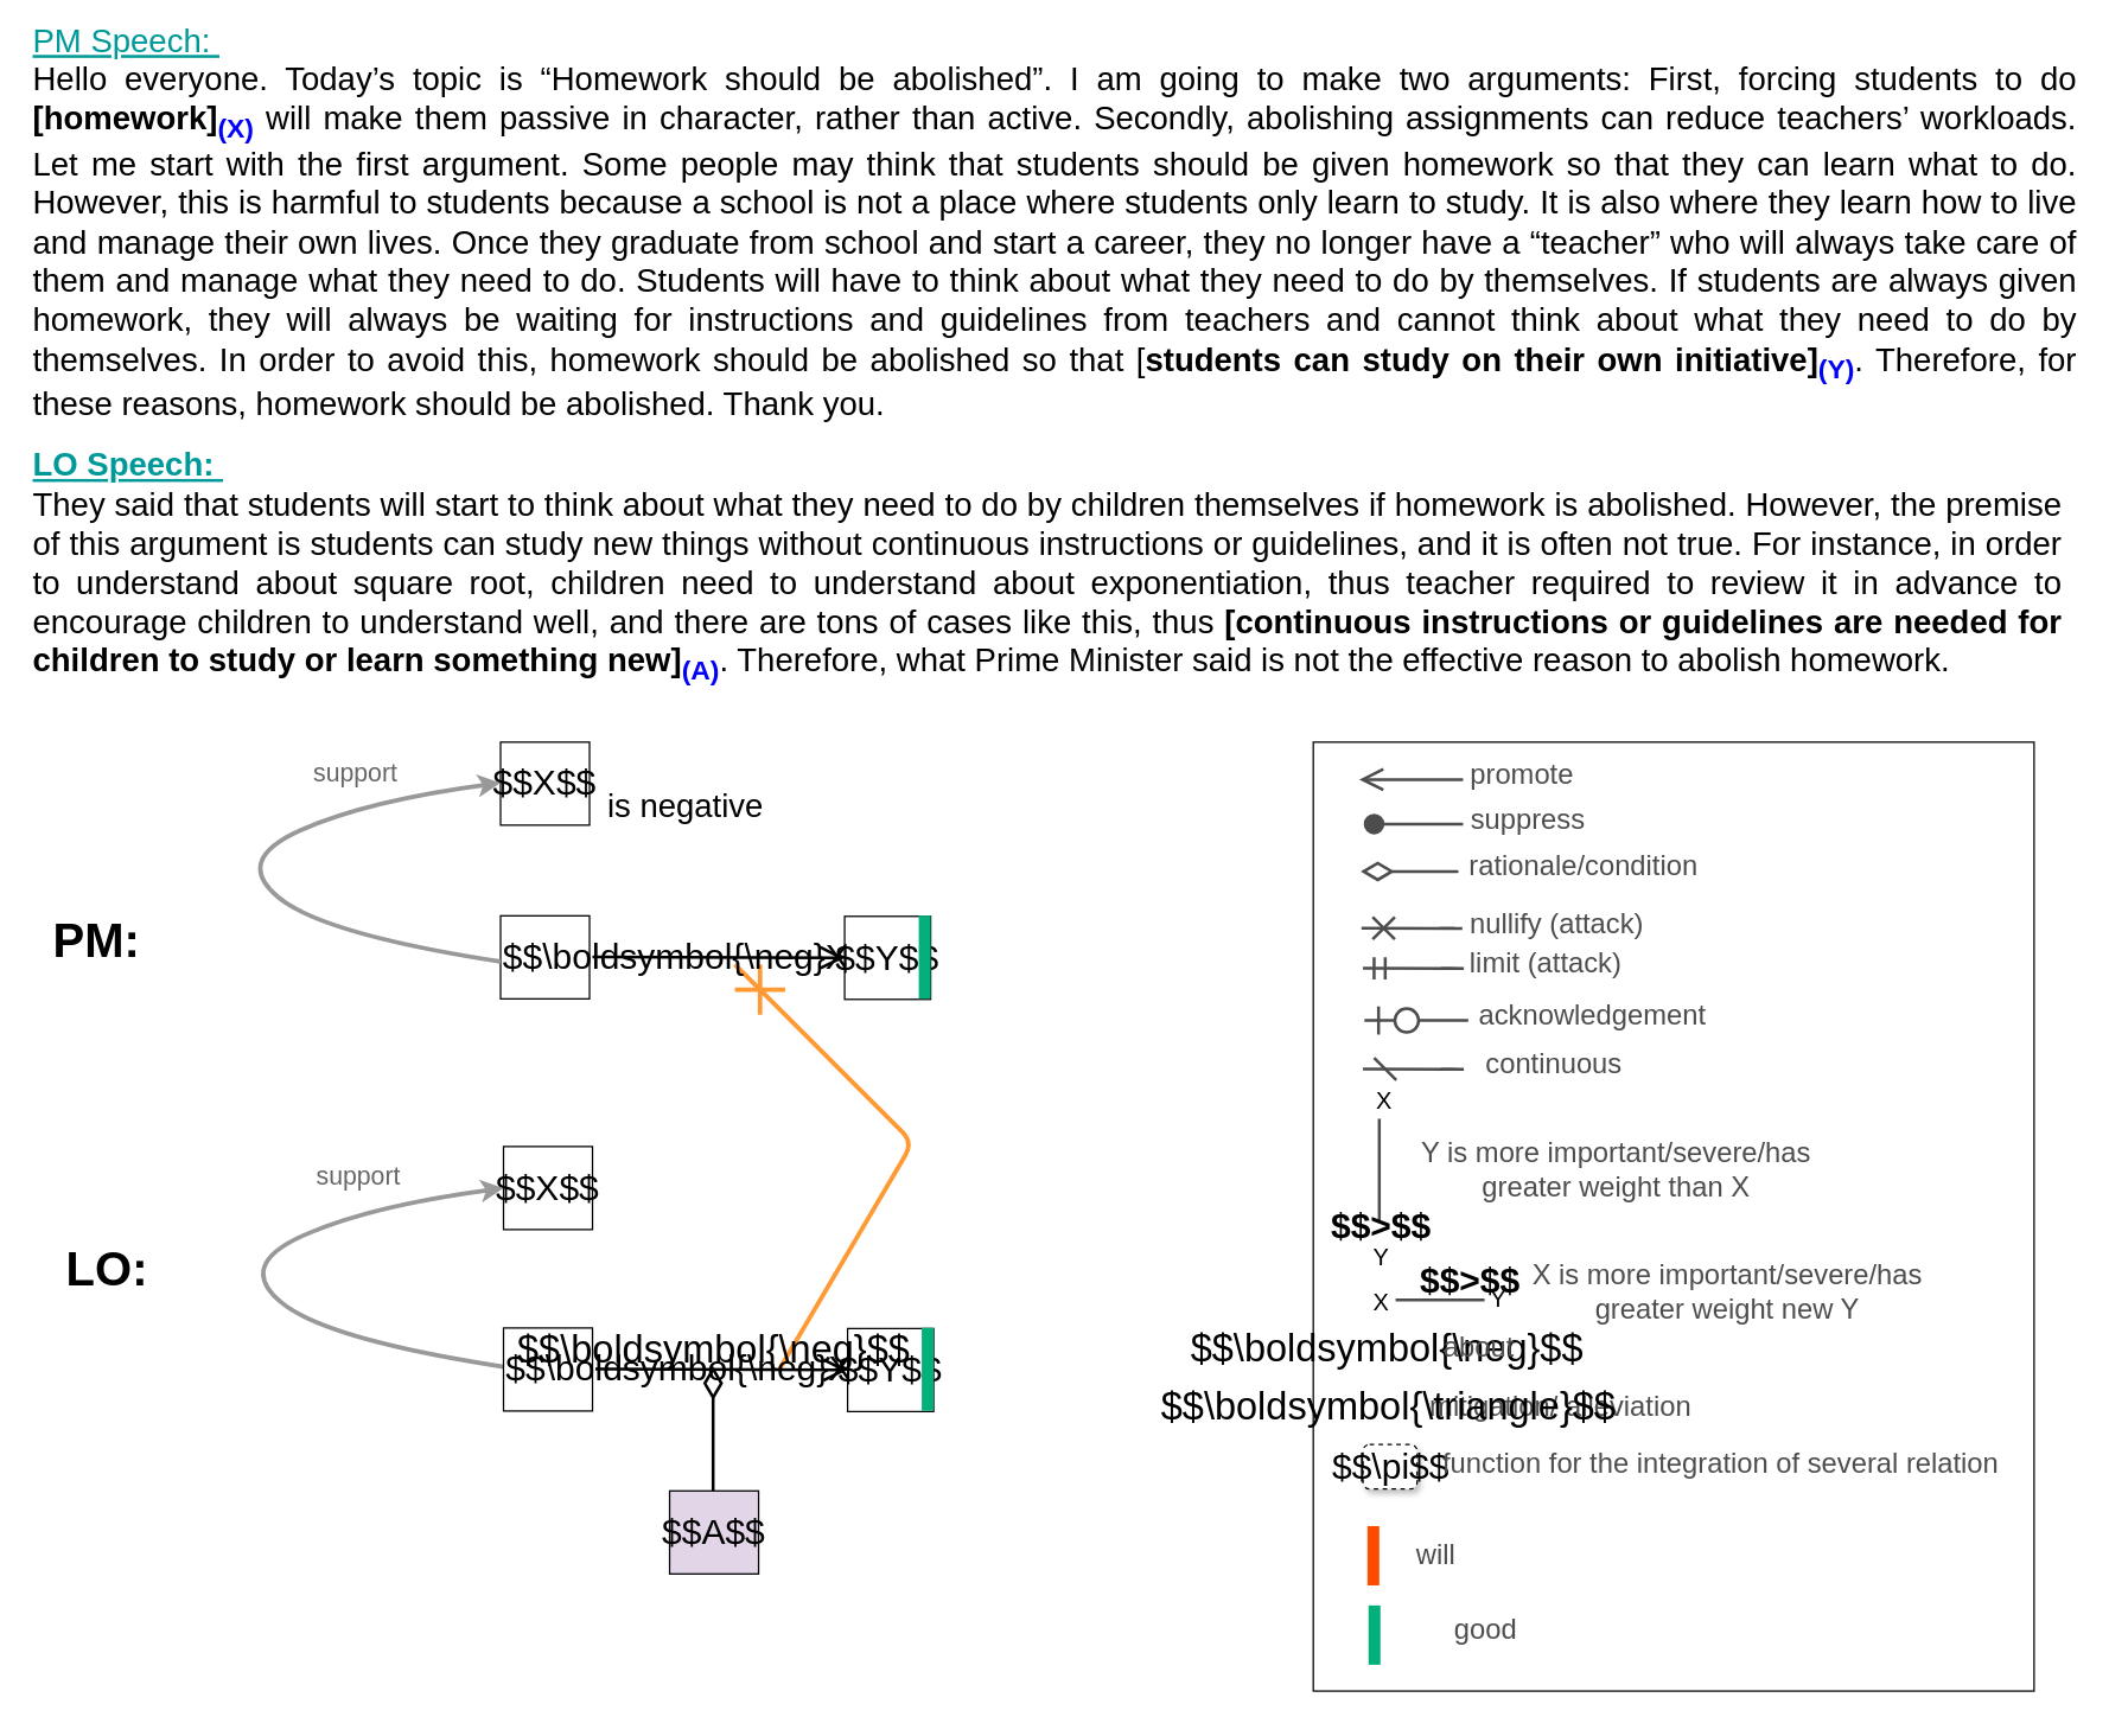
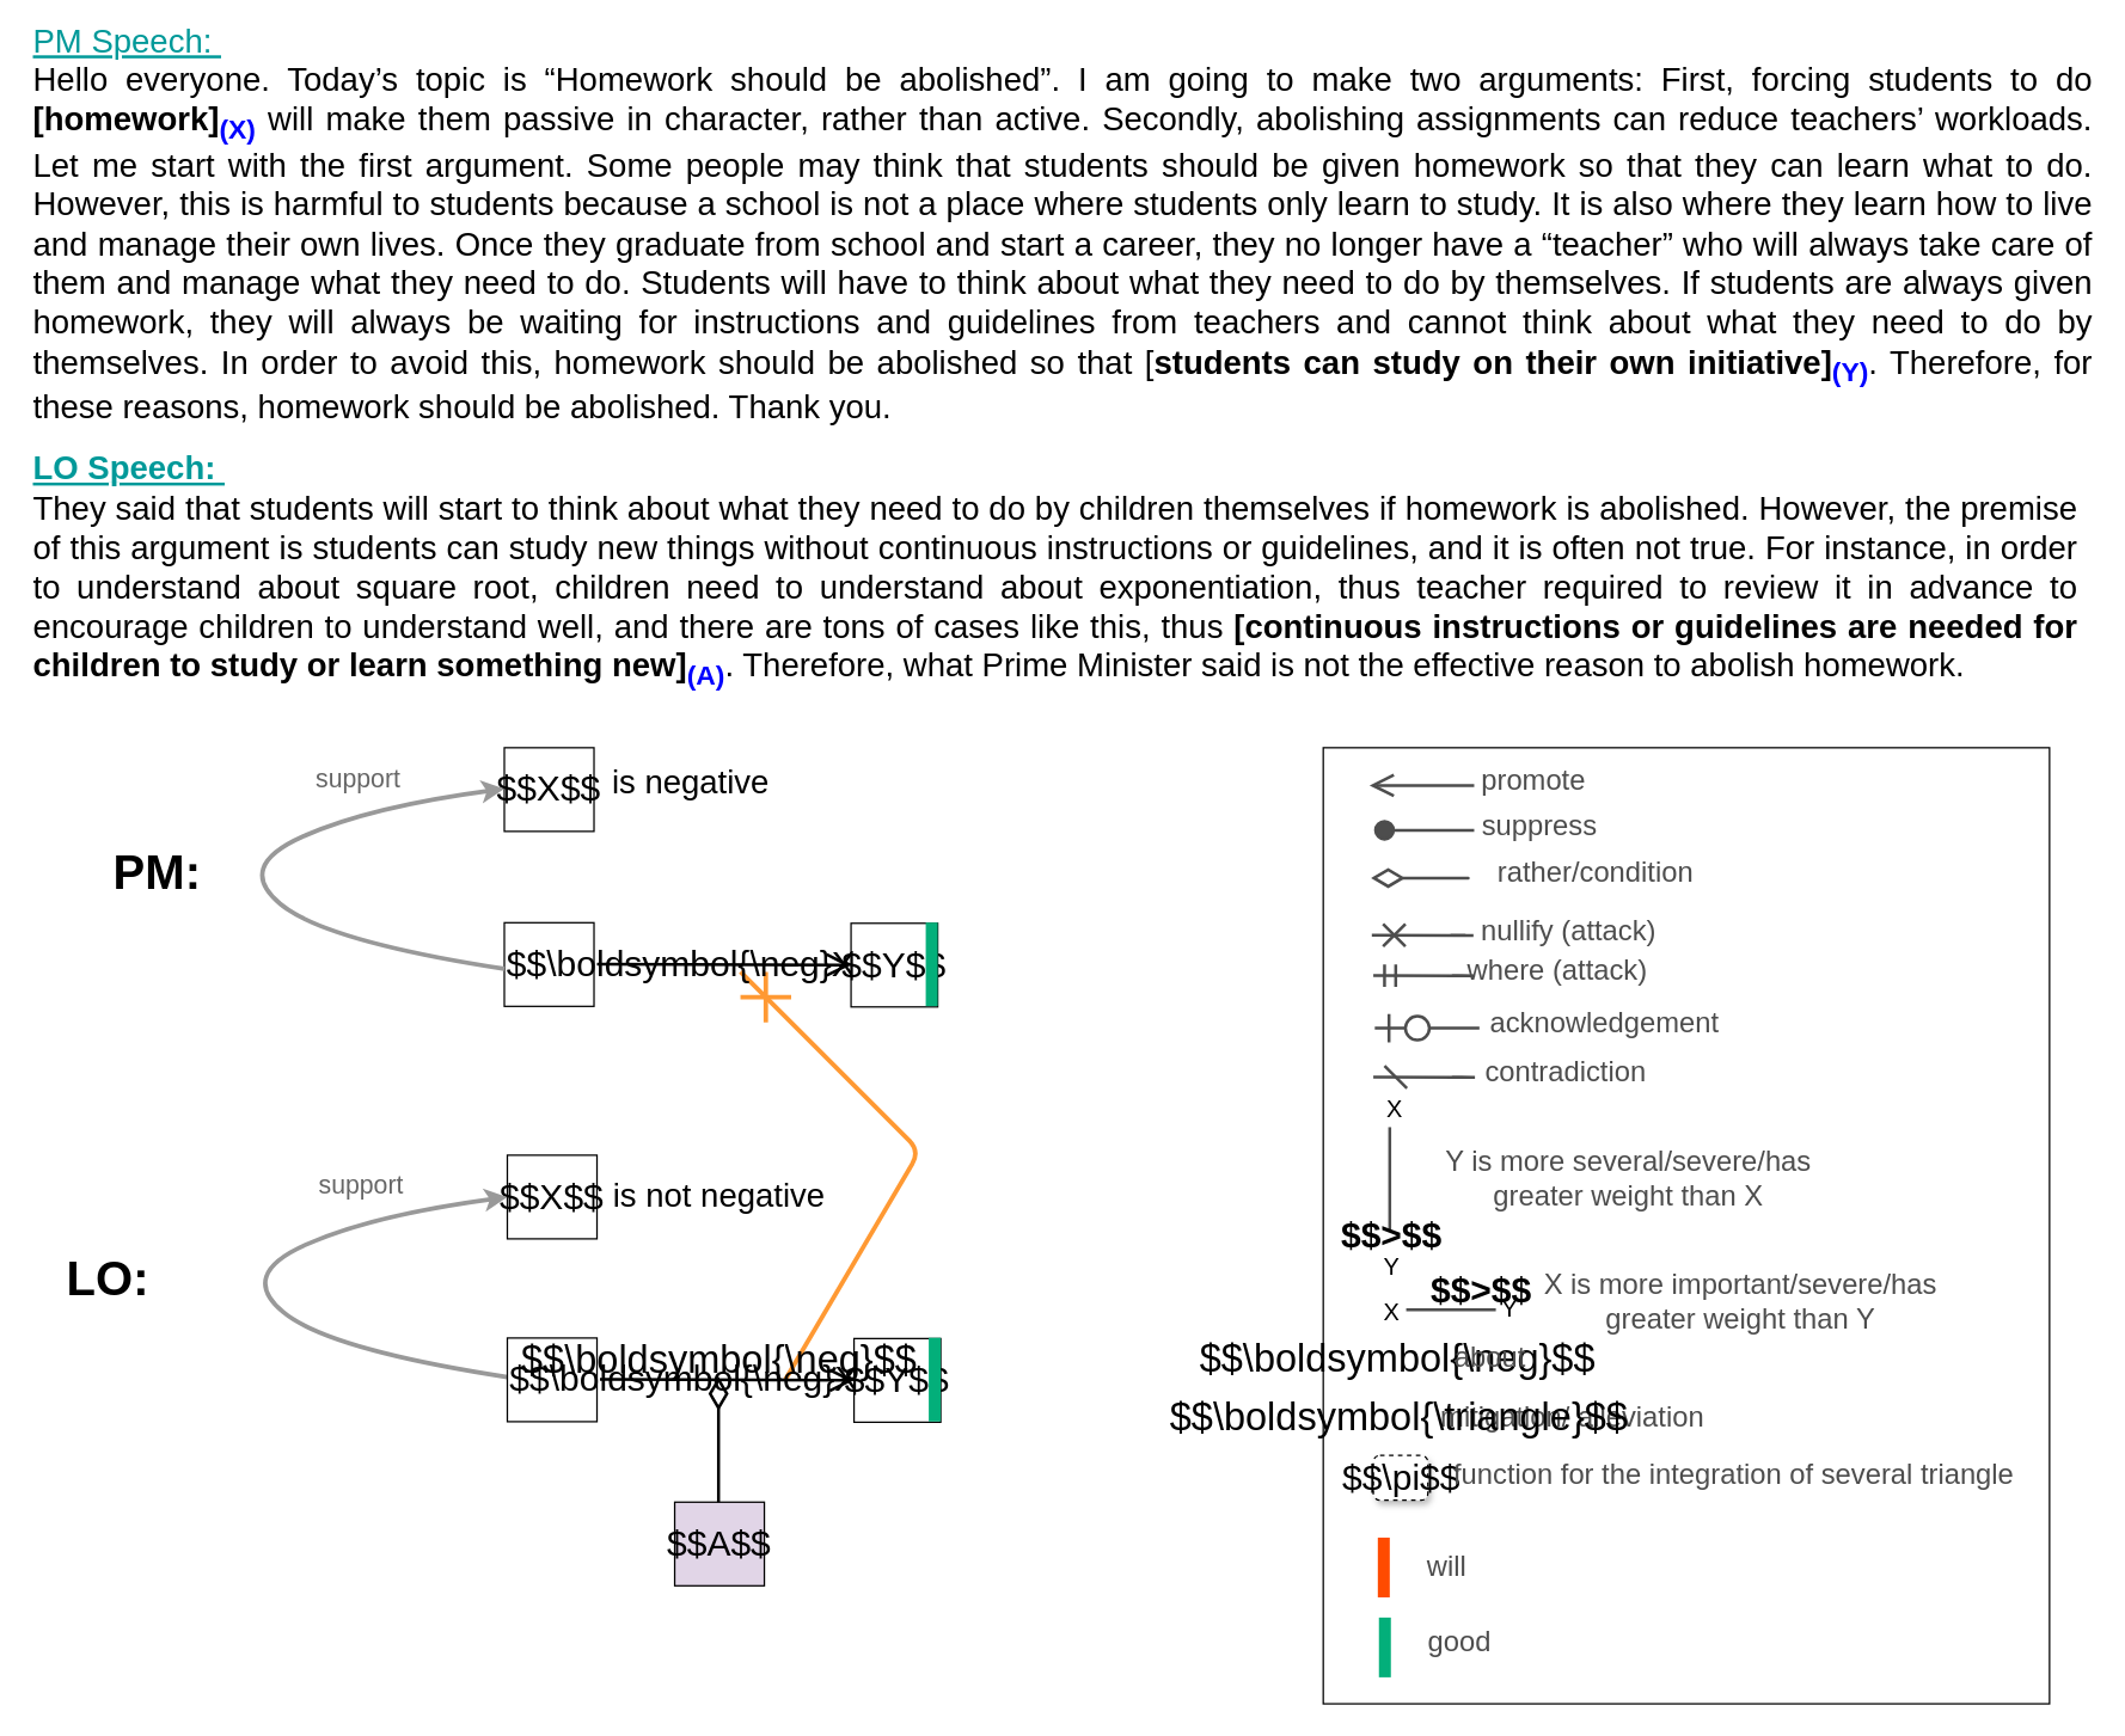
- <mxCell id="6" value="&lt;font style=&quot;font-size: 22px&quot;&gt;is negative&lt;/font&gt;" style="text;html=1;strokeColor=none;fillColor=none;align=center;verticalAlign=middle;whiteSpace=wrap;rounded=0;" parent="1" vertex="1"><mxGeometry x="407" y="526.5" width="110" height="35" as="geometry" /></mxCell>
+ <mxCell id="6" value="&lt;font style=&quot;font-size: 22px&quot;&gt;is negative&lt;/font&gt;" style="text;html=1;strokeColor=none;fillColor=none;align=center;verticalAlign=middle;whiteSpace=wrap;rounded=0;" parent="1" vertex="1"><mxGeometry x="407" y="506.5" width="110" height="35" as="geometry" /></mxCell>
- <mxCell id="40" value="&lt;font style=&quot;font-size: 19px&quot;&gt;rationale/condition&lt;/font&gt;" style="text;html=1;strokeColor=none;fillColor=none;align=center;verticalAlign=middle;whiteSpace=wrap;rounded=0;fontColor=#4D4D4D;" vertex="1" parent="1"><mxGeometry x="982" y="567.25" width="171" height="34" as="geometry" /></mxCell>
+ <mxCell id="40" value="&lt;font style=&quot;font-size: 19px&quot;&gt;rather/condition&lt;/font&gt;" style="text;html=1;strokeColor=none;fillColor=none;align=center;verticalAlign=middle;whiteSpace=wrap;rounded=0;fontColor=#4D4D4D;" vertex="1" parent="1"><mxGeometry x="982" y="567.25" width="171" height="34" as="geometry" /></mxCell>
- <mxCell id="3" value="&lt;font size=&quot;1&quot;&gt;&lt;b style=&quot;font-size: 32px&quot;&gt;PM:&lt;/b&gt;&lt;/font&gt;" style="text;html=1;strokeColor=none;fillColor=none;align=center;verticalAlign=middle;whiteSpace=wrap;rounded=0;" parent="1" vertex="1"><mxGeometry x="25" y="614" width="80" height="40" as="geometry" /></mxCell>
+ <mxCell id="3" value="&lt;font size=&quot;1&quot;&gt;&lt;b style=&quot;font-size: 32px&quot;&gt;PM:&lt;/b&gt;&lt;/font&gt;" style="text;html=1;strokeColor=none;fillColor=none;align=center;verticalAlign=middle;whiteSpace=wrap;rounded=0;" parent="1" vertex="1"><mxGeometry x="65" y="564" width="80" height="40" as="geometry" /></mxCell>
- <mxCell id="60" value="&lt;span style=&quot;font-size: 19px&quot;&gt;limit (attack)&lt;/span&gt;" style="text;html=1;strokeColor=none;fillColor=none;align=center;verticalAlign=middle;whiteSpace=wrap;rounded=0;fontColor=#4D4D4D;" vertex="1" parent="1"><mxGeometry x="977.5" y="632.75" width="127.5" height="34" as="geometry" /></mxCell>
+ <mxCell id="60" value="&lt;span style=&quot;font-size: 19px&quot;&gt;where (attack)&lt;/span&gt;" style="text;html=1;strokeColor=none;fillColor=none;align=center;verticalAlign=middle;whiteSpace=wrap;rounded=0;fontColor=#4D4D4D;" vertex="1" parent="1"><mxGeometry x="977.5" y="632.75" width="127.5" height="34" as="geometry" /></mxCell>
- <mxCell id="48" value="&lt;font style=&quot;font-size: 19px&quot;&gt;continuous&lt;/font&gt;" style="text;html=1;strokeColor=none;fillColor=none;align=center;verticalAlign=middle;whiteSpace=wrap;rounded=0;fontColor=#4D4D4D;" vertex="1" parent="1"><mxGeometry x="992.5" y="700.75" width="109" height="34" as="geometry" /></mxCell>
+ <mxCell id="48" value="&lt;font style=&quot;font-size: 19px&quot;&gt;contradiction&lt;/font&gt;" style="text;html=1;strokeColor=none;fillColor=none;align=center;verticalAlign=middle;whiteSpace=wrap;rounded=0;fontColor=#4D4D4D;" vertex="1" parent="1"><mxGeometry x="992.5" y="700.75" width="109" height="34" as="geometry" /></mxCell>
- <mxCell id="30" value="&lt;span style=&quot;font-size: 19px&quot;&gt;Y is more important/severe/has greater weight than X&lt;/span&gt;" style="text;html=1;strokeColor=none;fillColor=none;align=center;verticalAlign=middle;whiteSpace=wrap;rounded=0;fontColor=#4D4D4D;" vertex="1" parent="1"><mxGeometry x="941.5" y="764" width="294.5" height="50" as="geometry" /></mxCell>
+ <mxCell id="30" value="&lt;span style=&quot;font-size: 19px&quot;&gt;Y is more several/severe/has greater weight than X&lt;/span&gt;" style="text;html=1;strokeColor=none;fillColor=none;align=center;verticalAlign=middle;whiteSpace=wrap;rounded=0;fontColor=#4D4D4D;" vertex="1" parent="1"><mxGeometry x="941.5" y="764" width="294.5" height="50" as="geometry" /></mxCell>
+ <mxCell id="9" value="&lt;font style=&quot;font-size: 22px&quot;&gt;is not negative&lt;/font&gt;" style="text;html=1;strokeColor=none;fillColor=none;align=center;verticalAlign=middle;whiteSpace=wrap;rounded=0;" parent="1" vertex="1"><mxGeometry x="409" y="783.25" width="144" height="35" as="geometry" /></mxCell>
- <mxCell id="46" value="&lt;span style=&quot;font-size: 19px&quot;&gt;X is more important/severe/has greater weight&amp;nbsp;&lt;/span&gt;&lt;span style=&quot;font-size: 19px&quot;&gt;new Y&lt;/span&gt;" style="text;html=1;strokeColor=none;fillColor=none;align=center;verticalAlign=middle;whiteSpace=wrap;rounded=0;fontColor=#4D4D4D;" vertex="1" parent="1"><mxGeometry x="1030.5" y="854.25" width="266.5" height="34" as="geometry" /></mxCell>
+ <mxCell id="46" value="&lt;span style=&quot;font-size: 19px&quot;&gt;X is more important/severe/has greater weight&amp;nbsp;&lt;/span&gt;&lt;span style=&quot;font-size: 19px&quot;&gt;than Y&lt;/span&gt;" style="text;html=1;strokeColor=none;fillColor=none;align=center;verticalAlign=middle;whiteSpace=wrap;rounded=0;fontColor=#4D4D4D;" vertex="1" parent="1"><mxGeometry x="1030.5" y="854.25" width="266.5" height="34" as="geometry" /></mxCell>
- <mxCell id="58" value="&lt;span style=&quot;font-size: 19px&quot;&gt;function for the integration of several relation&lt;/span&gt;" style="text;html=1;strokeColor=none;fillColor=none;align=center;verticalAlign=middle;whiteSpace=wrap;rounded=0;fontColor=#4D4D4D;" vertex="1" parent="1"><mxGeometry x="959.25" y="969.75" width="401.75" height="34" as="geometry" /></mxCell>
+ <mxCell id="58" value="&lt;span style=&quot;font-size: 19px&quot;&gt;function for the integration of several triangle&lt;/span&gt;" style="text;html=1;strokeColor=none;fillColor=none;align=center;verticalAlign=middle;whiteSpace=wrap;rounded=0;fontColor=#4D4D4D;" vertex="1" parent="1"><mxGeometry x="959.25" y="969.75" width="401.75" height="34" as="geometry" /></mxCell>
- <mxCell id="52" value="&lt;span style=&quot;font-size: 19px&quot;&gt;good&lt;/span&gt;" style="text;html=1;strokeColor=none;fillColor=none;align=center;verticalAlign=middle;whiteSpace=wrap;rounded=0;fontColor=#4D4D4D;" vertex="1" parent="1"><mxGeometry x="968" y="1082.25" width="66.5" height="34" as="geometry" /></mxCell>
+ <mxCell id="52" value="&lt;span style=&quot;font-size: 19px&quot;&gt;good&lt;/span&gt;" style="text;html=1;strokeColor=none;fillColor=none;align=center;verticalAlign=middle;whiteSpace=wrap;rounded=0;fontColor=#4D4D4D;" vertex="1" parent="1"><mxGeometry x="943" y="1082.25" width="66.5" height="34" as="geometry" /></mxCell>
